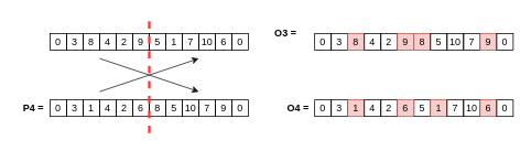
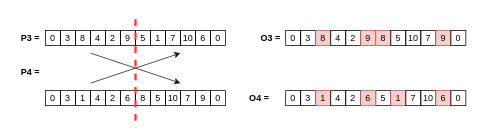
- <mxCell id="31" value="O3 =" style="text;html=1;strokeColor=none;fillColor=none;align=center;verticalAlign=middle;whiteSpace=wrap;rounded=0;fontStyle=1" parent="1" vertex="1"><mxGeometry x="325" y="30" width="40" height="20" as="geometry" /></mxCell>
+ <mxCell id="31" value="O3 =" style="text;html=1;strokeColor=none;fillColor=none;align=center;verticalAlign=middle;whiteSpace=wrap;rounded=0;fontStyle=1" parent="1" vertex="1"><mxGeometry x="340" y="40" width="40" height="20" as="geometry" /></mxCell>
+ <mxCell id="29" value="P3 =" style="text;html=1;strokeColor=none;fillColor=none;align=center;verticalAlign=middle;whiteSpace=wrap;rounded=0;fontStyle=1" parent="1" vertex="1"><mxGeometry x="20" y="40" width="40" height="20" as="geometry" /></mxCell>
- <mxCell id="30" value="P4 =" style="text;html=1;strokeColor=none;fillColor=none;align=center;verticalAlign=middle;whiteSpace=wrap;rounded=0;fontStyle=1" parent="1" vertex="1"><mxGeometry x="20" y="120" width="40" height="20" as="geometry" /></mxCell>
+ <mxCell id="30" value="P4 =" style="text;html=1;strokeColor=none;fillColor=none;align=center;verticalAlign=middle;whiteSpace=wrap;rounded=0;fontStyle=1" parent="1" vertex="1"><mxGeometry x="20" y="85" width="40" height="20" as="geometry" /></mxCell>
- <mxCell id="32" value="O4 =" style="text;html=1;strokeColor=none;fillColor=none;align=center;verticalAlign=middle;whiteSpace=wrap;rounded=0;fontStyle=1" parent="1" vertex="1"><mxGeometry x="340" y="120" width="40" height="20" as="geometry" /></mxCell>
+ <mxCell id="32" value="O4 =" style="text;html=1;strokeColor=none;fillColor=none;align=center;verticalAlign=middle;whiteSpace=wrap;rounded=0;fontStyle=1" parent="1" vertex="1"><mxGeometry x="325" y="120" width="40" height="20" as="geometry" /></mxCell>
